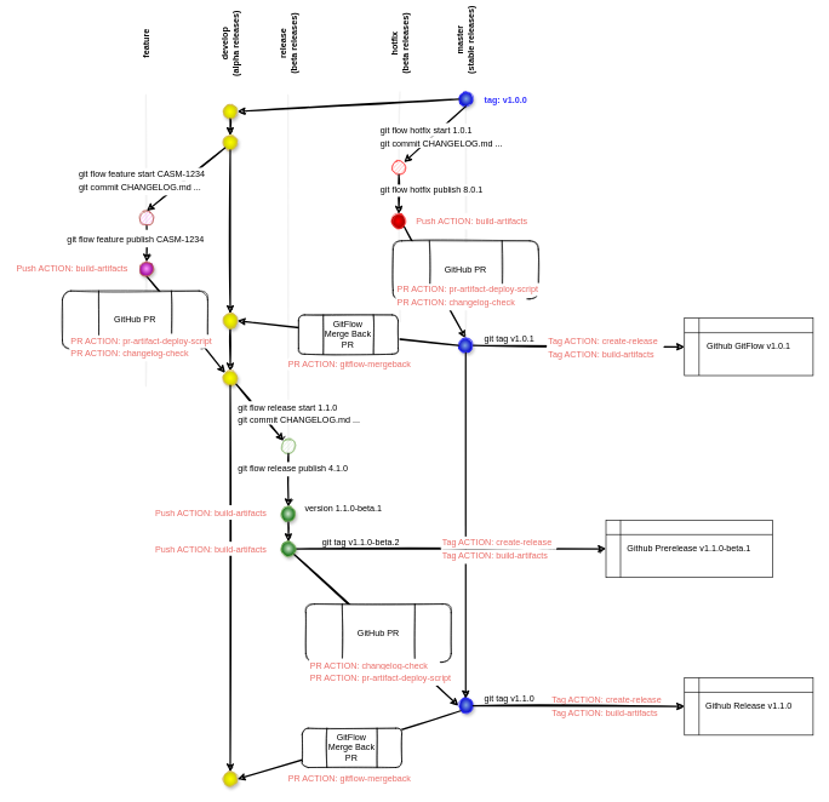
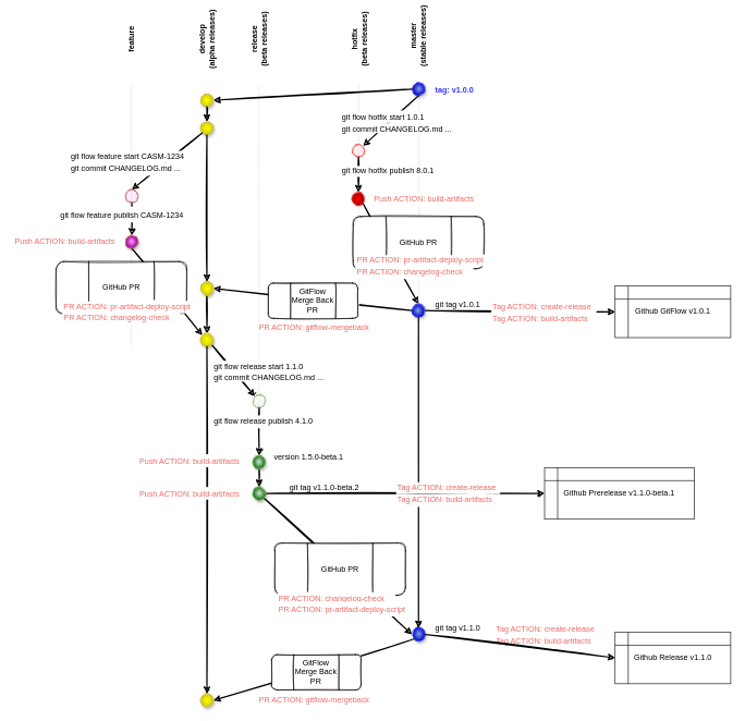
- <mxCell id="85" value="&lt;font color=&quot;#000000&quot;&gt;version 1.1.0-beta.1&lt;br&gt;&lt;/font&gt;" style="text;html=1;resizable=0;autosize=1;align=left;verticalAlign=middle;points=[];fillColor=default;strokeColor=none;rounded=1;shadow=0;glass=0;sketch=1;fontColor=#EA6B66;opacity=0;gradientColor=none;fillStyle=solid;" vertex="1" parent="1"><mxGeometry x="417" y="670" width="116" height="18" as="geometry" /></mxCell>
+ <mxCell id="85" value="&lt;font color=&quot;#000000&quot;&gt;version 1.5.0-beta.1&lt;br&gt;&lt;/font&gt;" style="text;html=1;resizable=0;autosize=1;align=left;verticalAlign=middle;points=[];fillColor=default;strokeColor=none;rounded=1;shadow=0;glass=0;sketch=1;fontColor=#EA6B66;opacity=0;gradientColor=none;fillStyle=solid;" vertex="1" parent="1"><mxGeometry x="417" y="670" width="116" height="18" as="geometry" /></mxCell>
- <mxCell id="72" value="Github Release v1.1.0" style="shape=internalStorage;whiteSpace=wrap;html=1;backgroundOutline=1;" vertex="1" parent="1"><mxGeometry x="941" y="912.5" width="177" height="79" as="geometry" /></mxCell>
+ <mxCell id="72" value="Github Release v1.1.0" style="shape=internalStorage;whiteSpace=wrap;html=1;backgroundOutline=1;" vertex="1" parent="1"><mxGeometry x="941" y="947.5" width="177" height="79" as="geometry" /></mxCell>
